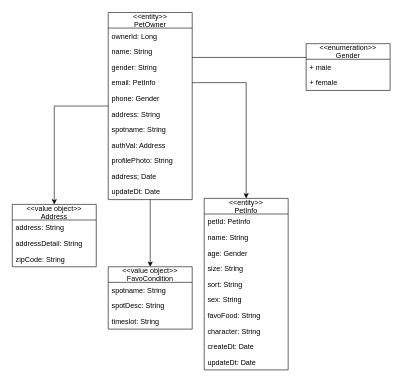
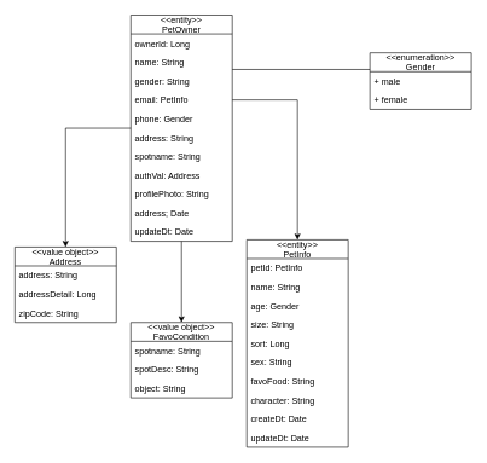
- <mxCell id="4" value="addressDetail: String" style="text;strokeColor=none;fillColor=none;align=left;verticalAlign=top;spacingLeft=4;spacingRight=4;overflow=hidden;rotatable=0;points=[[0,0.5],[1,0.5]];portConstraint=eastwest;" vertex="1" parent="2"><mxGeometry y="52" width="140" height="26" as="geometry" /></mxCell>
+ <mxCell id="4" value="addressDetail: Long" style="text;strokeColor=none;fillColor=none;align=left;verticalAlign=top;spacingLeft=4;spacingRight=4;overflow=hidden;rotatable=0;points=[[0,0.5],[1,0.5]];portConstraint=eastwest;" vertex="1" parent="2"><mxGeometry y="52" width="140" height="26" as="geometry" /></mxCell>
- <mxCell id="12" value="sort: String " style="text;strokeColor=none;fillColor=none;align=left;verticalAlign=top;spacingLeft=4;spacingRight=4;overflow=hidden;rotatable=0;points=[[0,0.5],[1,0.5]];portConstraint=eastwest;" vertex="1" parent="7"><mxGeometry y="130" width="140" height="26" as="geometry" /></mxCell>
+ <mxCell id="12" value="sort: Long " style="text;strokeColor=none;fillColor=none;align=left;verticalAlign=top;spacingLeft=4;spacingRight=4;overflow=hidden;rotatable=0;points=[[0,0.5],[1,0.5]];portConstraint=eastwest;" vertex="1" parent="7"><mxGeometry y="130" width="140" height="26" as="geometry" /></mxCell>
- <mxCell id="36" value="timeslot: String" style="text;strokeColor=none;fillColor=none;align=left;verticalAlign=top;spacingLeft=4;spacingRight=4;overflow=hidden;rotatable=0;points=[[0,0.5],[1,0.5]];portConstraint=eastwest;" vertex="1" parent="33"><mxGeometry y="78" width="140" height="26" as="geometry" /></mxCell>
+ <mxCell id="36" value="object: String" style="text;strokeColor=none;fillColor=none;align=left;verticalAlign=top;spacingLeft=4;spacingRight=4;overflow=hidden;rotatable=0;points=[[0,0.5],[1,0.5]];portConstraint=eastwest;" vertex="1" parent="33"><mxGeometry y="78" width="140" height="26" as="geometry" /></mxCell>
